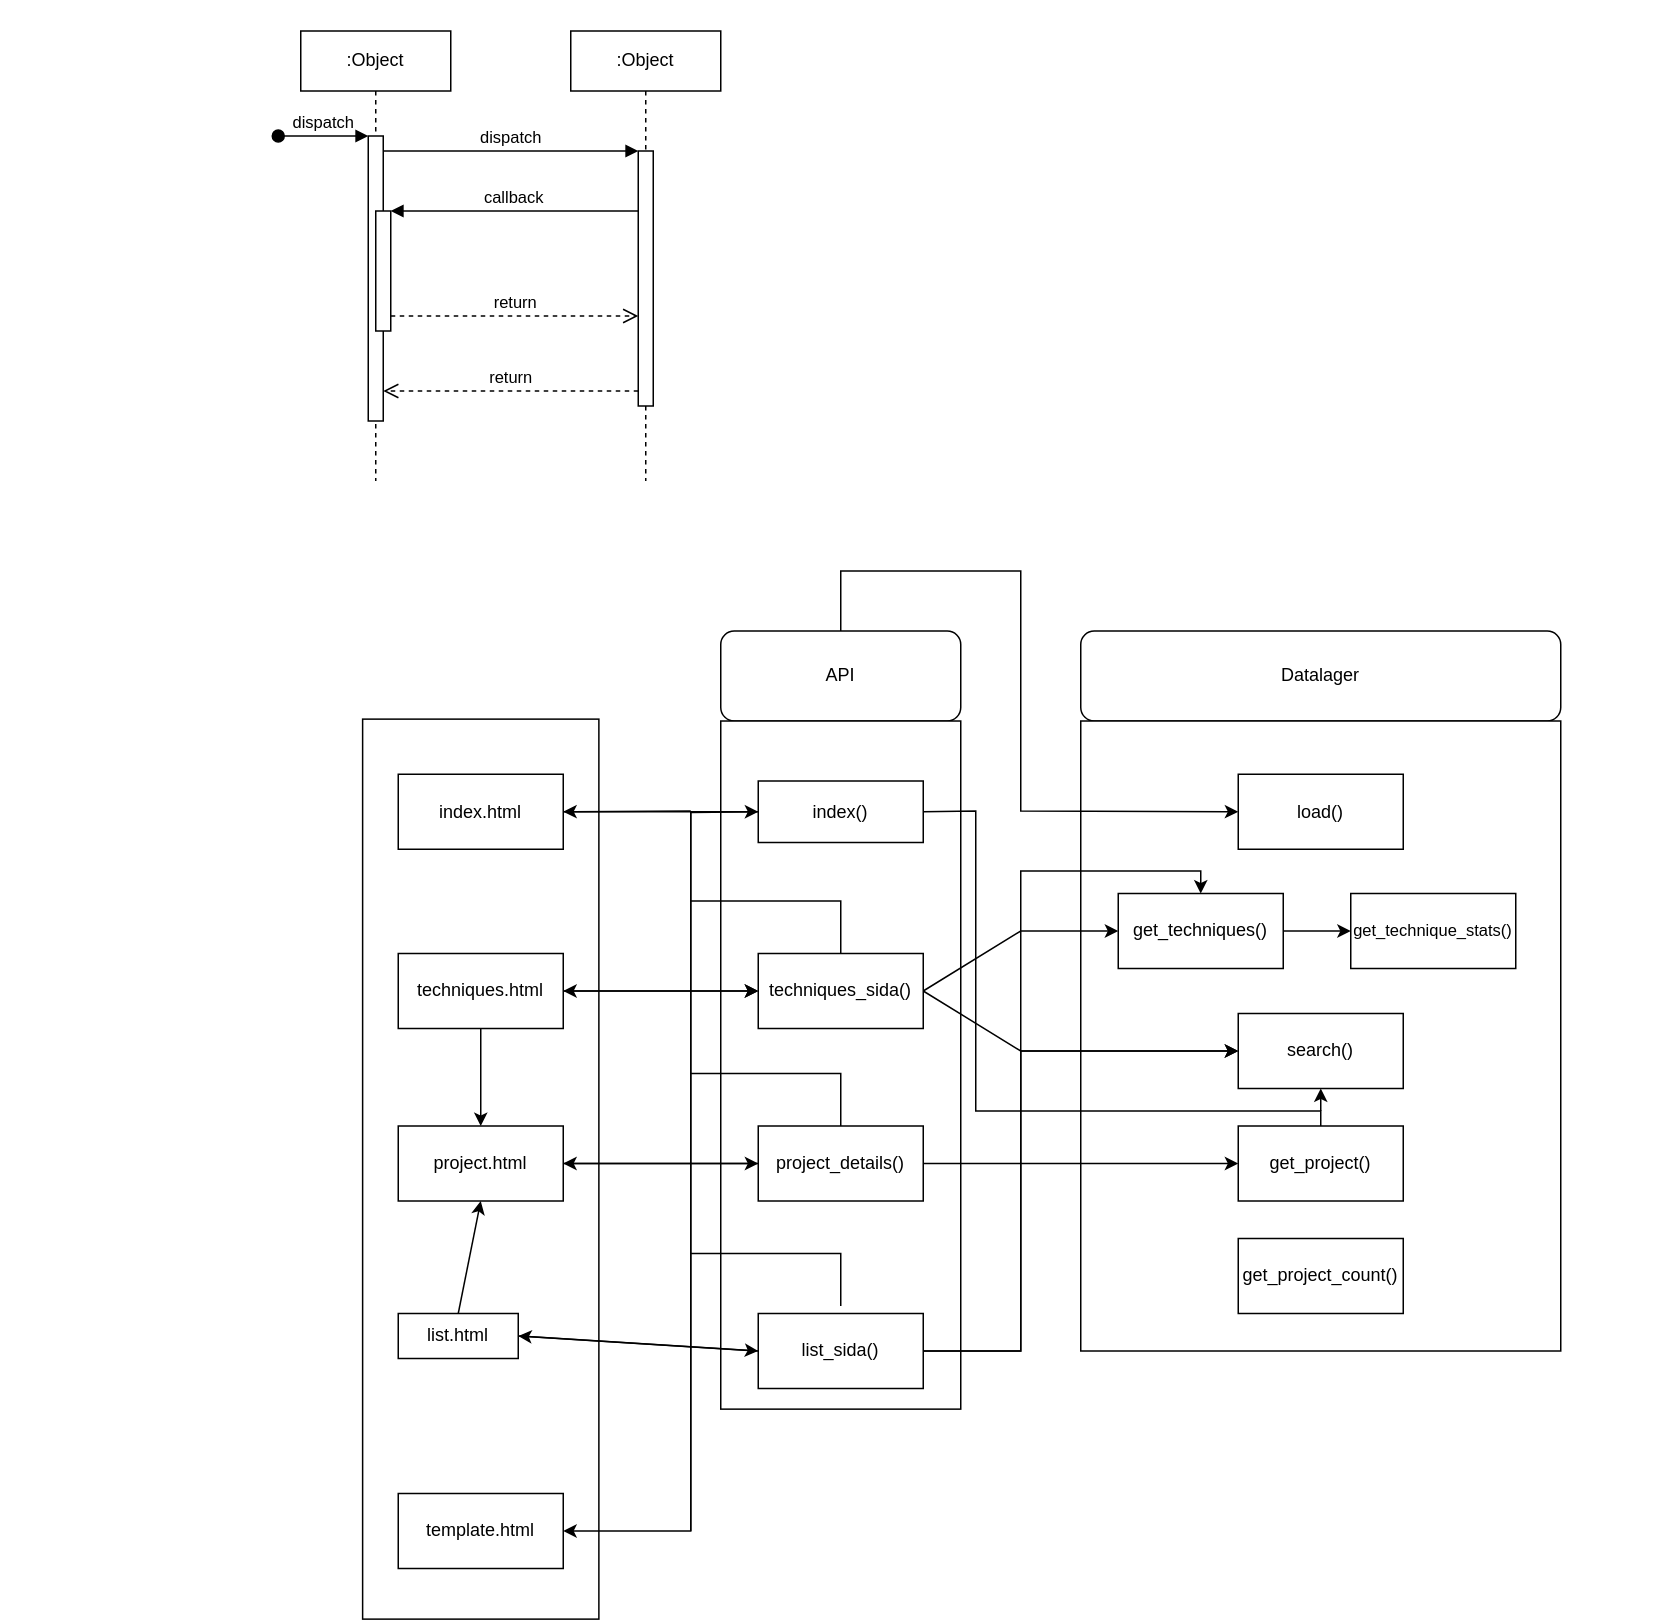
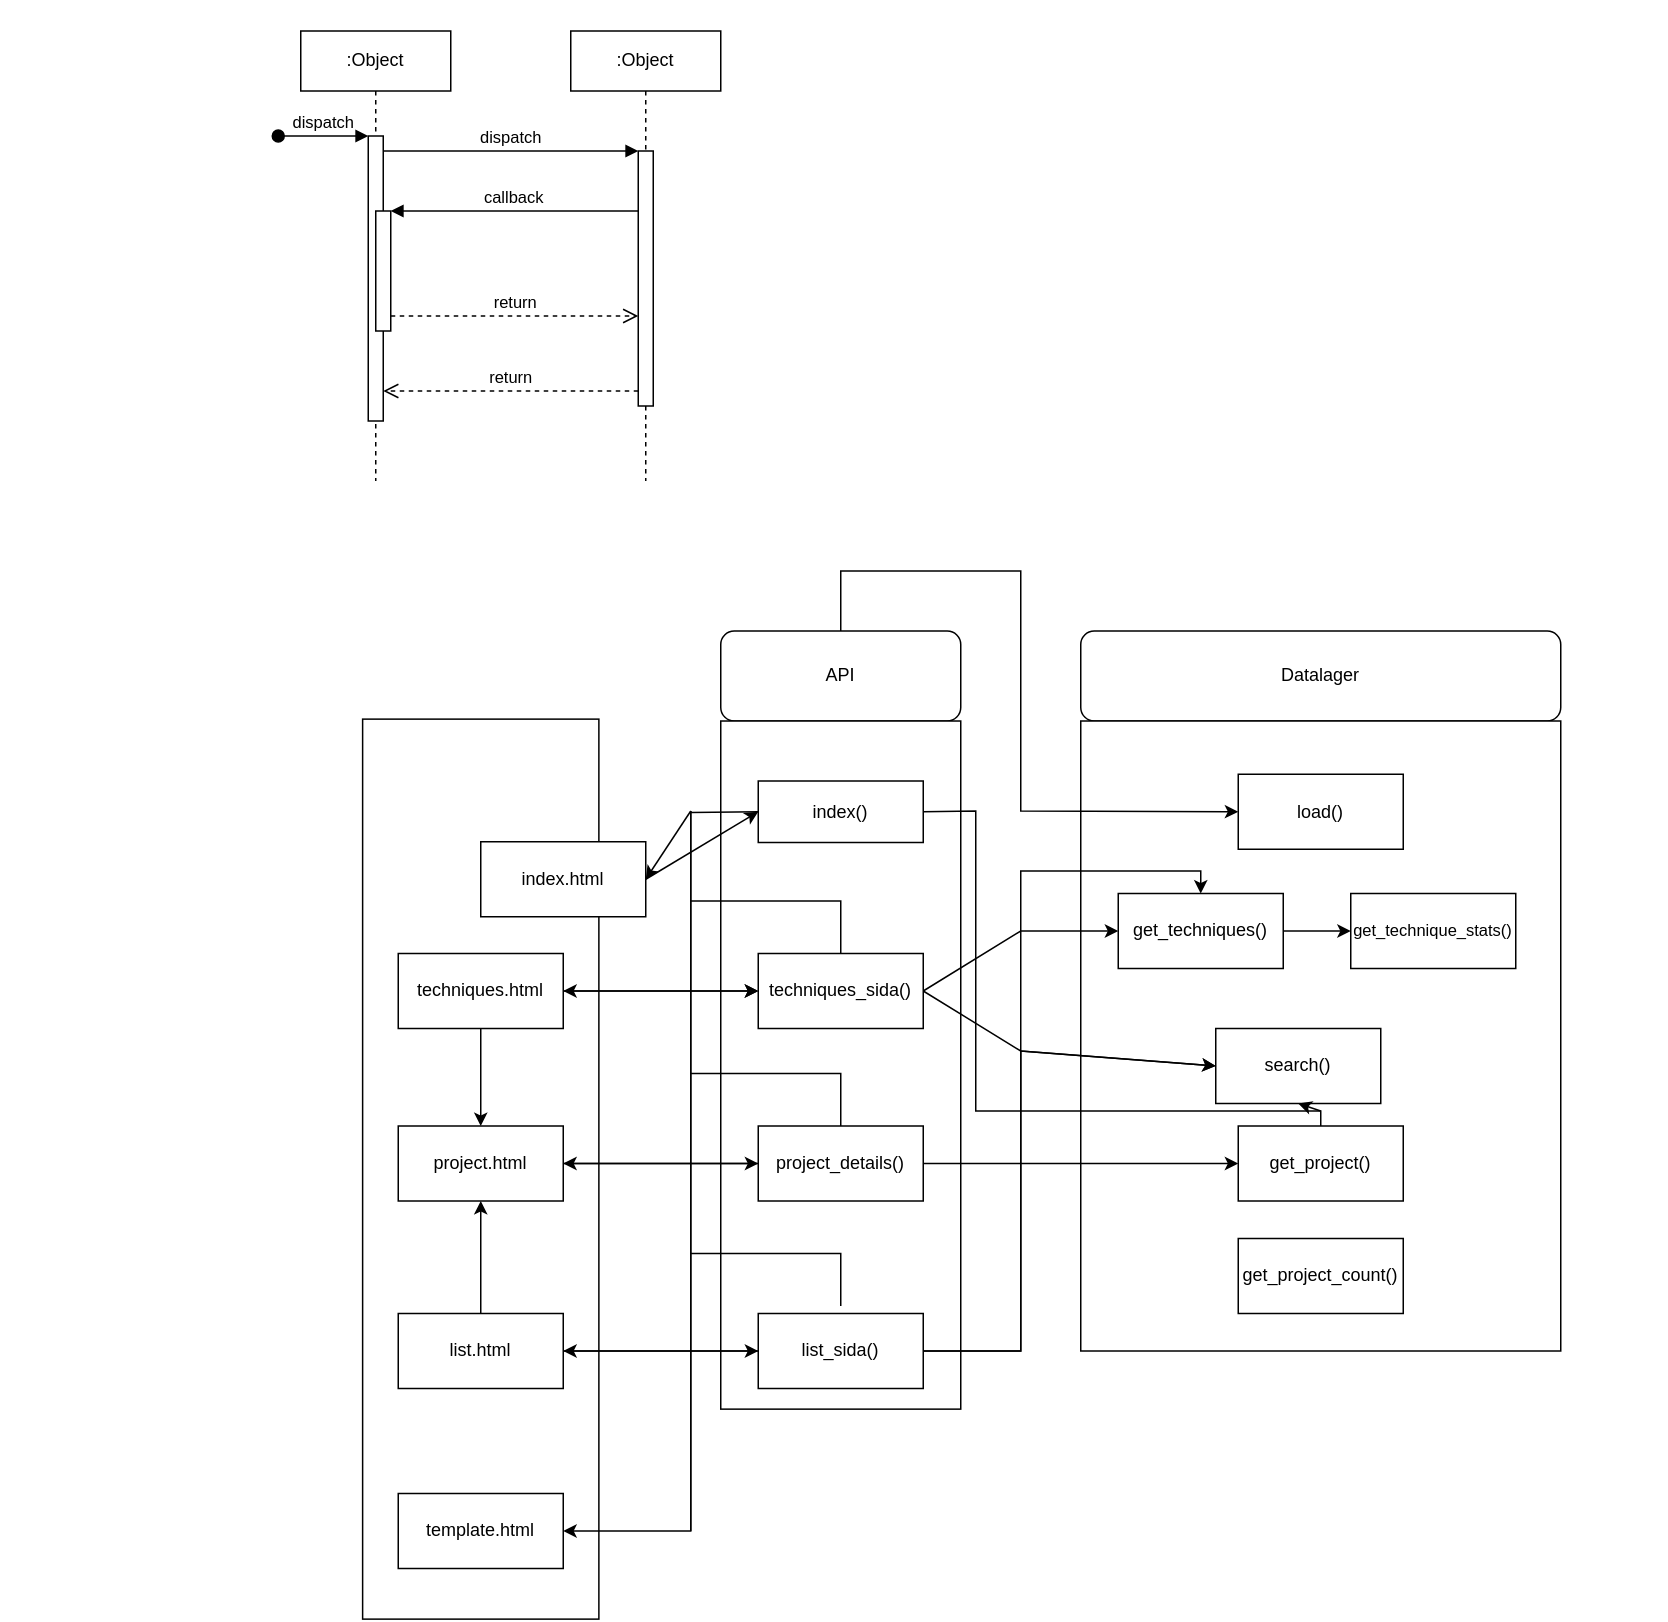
- <mxCell id="26" value="index.html" style="rounded=0;whiteSpace=wrap;html=1;" parent="1" vertex="1"><mxGeometry x="265" y="515.5" width="110" height="50" as="geometry" /></mxCell>
+ <mxCell id="26" value="index.html" style="rounded=0;whiteSpace=wrap;html=1;" parent="1" vertex="1"><mxGeometry x="320" y="560.5" width="110" height="50" as="geometry" /></mxCell>
- <mxCell id="20" value="search()" style="rounded=0;whiteSpace=wrap;html=1;" parent="1" vertex="1"><mxGeometry x="825" y="675" width="110" height="50" as="geometry" /></mxCell>
+ <mxCell id="20" value="search()" style="rounded=0;whiteSpace=wrap;html=1;" parent="1" vertex="1"><mxGeometry x="810" y="685" width="110" height="50" as="geometry" /></mxCell>
- <mxCell id="24" value="list.html" style="rounded=0;whiteSpace=wrap;html=1;" parent="1" vertex="1"><mxGeometry x="265" y="875" width="80" height="30" as="geometry" /></mxCell>
+ <mxCell id="24" value="list.html" style="rounded=0;whiteSpace=wrap;html=1;" parent="1" vertex="1"><mxGeometry x="265" y="875" width="110" height="50" as="geometry" /></mxCell>
